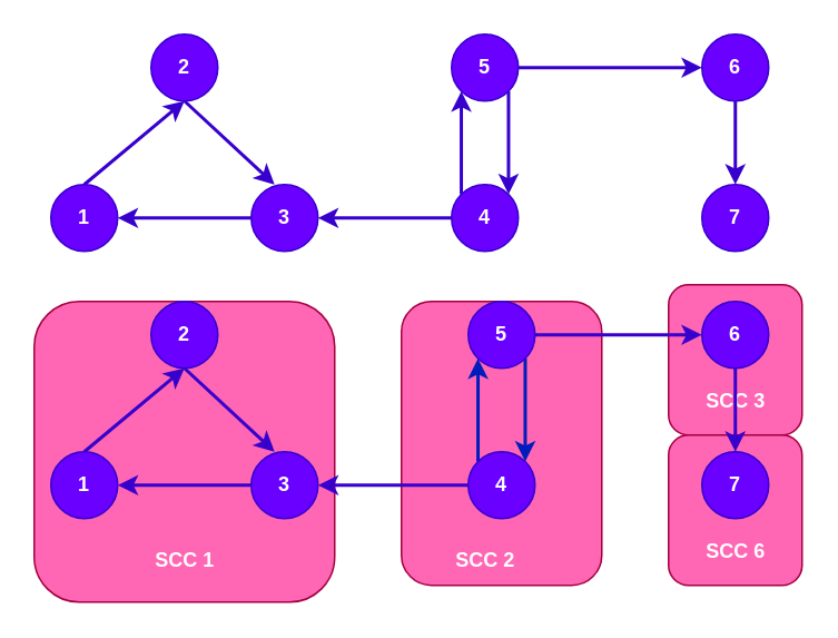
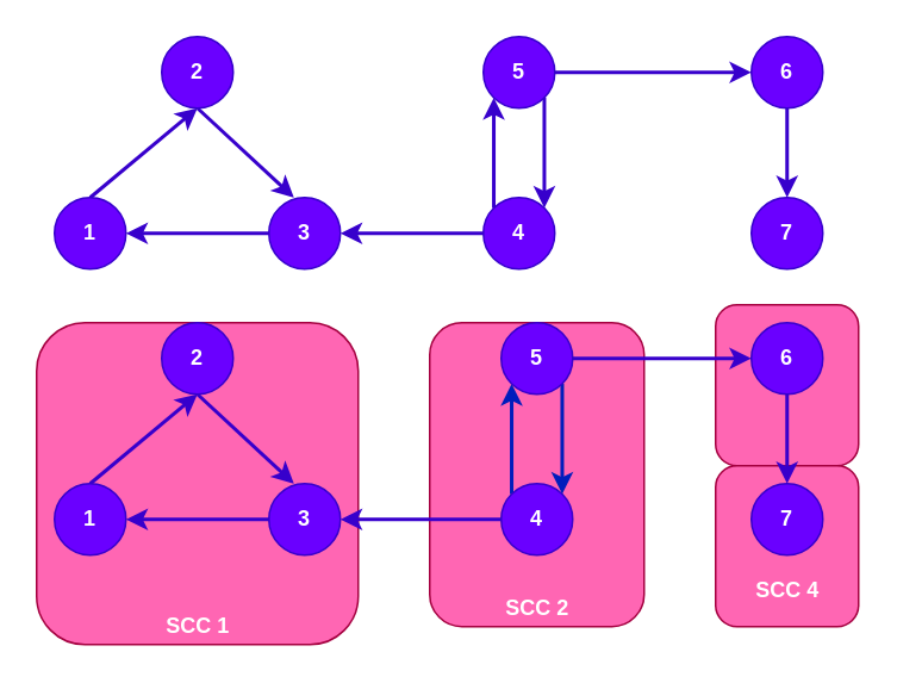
- <mxCell id="4" value="SCC 3" style="text;html=1;align=center;verticalAlign=middle;resizable=0;points=[];autosize=1;strokeColor=none;fillColor=none;fontColor=#FFFFFF;fontStyle=1" vertex="1" parent="2"><mxGeometry x="10" y="59.995" width="60" height="20" as="geometry" /></mxCell>
- <mxCell id="7" value="SCC 6" style="text;html=1;align=center;verticalAlign=middle;resizable=0;points=[];autosize=1;strokeColor=none;fillColor=none;fontColor=#FFFFFF;fontStyle=1" parent="5" vertex="1"><mxGeometry x="10" y="59.995" width="60" height="20" as="geometry" /></mxCell>
+ <mxCell id="7" value="SCC 4" style="text;html=1;align=center;verticalAlign=middle;resizable=0;points=[];autosize=1;strokeColor=none;fillColor=none;fontColor=#FFFFFF;fontStyle=1" parent="5" vertex="1"><mxGeometry x="10" y="59.995" width="60" height="20" as="geometry" /></mxCell>
- <mxCell id="42" value="SCC 1" style="text;html=1;align=center;verticalAlign=middle;resizable=0;points=[];autosize=1;strokeColor=none;fillColor=none;fontColor=#FFFFFF;fontStyle=1" parent="1" vertex="1"><mxGeometry x="80" y="325" width="60" height="20" as="geometry" /></mxCell>
+ <mxCell id="42" value="SCC 1" style="text;html=1;align=center;verticalAlign=middle;resizable=0;points=[];autosize=1;strokeColor=none;fillColor=none;fontColor=#FFFFFF;fontStyle=1" parent="1" vertex="1"><mxGeometry x="80" y="340" width="60" height="20" as="geometry" /></mxCell>
- <mxCell id="10" value="SCC 2" style="text;html=1;align=center;verticalAlign=middle;resizable=0;points=[];autosize=1;strokeColor=none;fillColor=none;fontColor=#FFFFFF;fontStyle=1" parent="8" vertex="1"><mxGeometry x="20" y="145" width="60" height="20" as="geometry" /></mxCell>
+ <mxCell id="10" value="SCC 2" style="text;html=1;align=center;verticalAlign=middle;resizable=0;points=[];autosize=1;strokeColor=none;fillColor=none;fontColor=#FFFFFF;fontStyle=1" parent="8" vertex="1"><mxGeometry x="30" y="150" width="60" height="20" as="geometry" /></mxCell>
